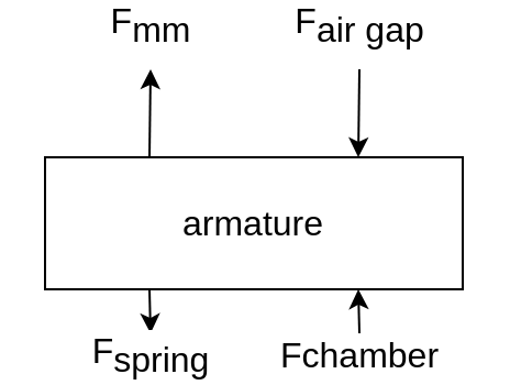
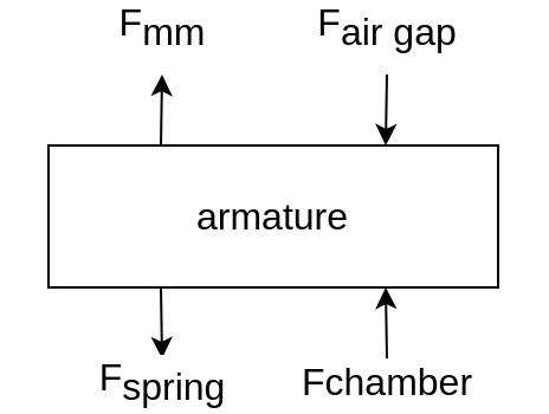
- <mxCell id="2" value="armature" style="rounded=0;whiteSpace=wrap;html=1;fontSize=16;" parent="1" vertex="1"><mxGeometry x="20" y="60" width="190" height="60" as="geometry" /></mxCell>
+ <mxCell id="2" value="armature" style="rounded=0;whiteSpace=wrap;html=1;fontSize=16;" parent="1" vertex="1"><mxGeometry x="20" y="50" width="190" height="60" as="geometry" /></mxCell>
